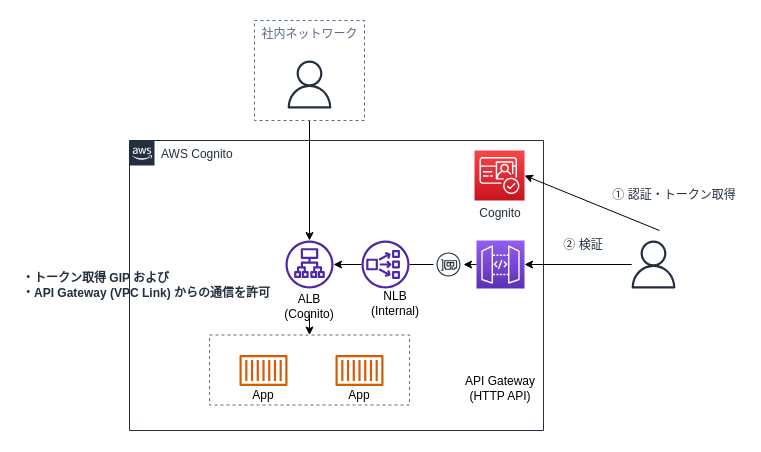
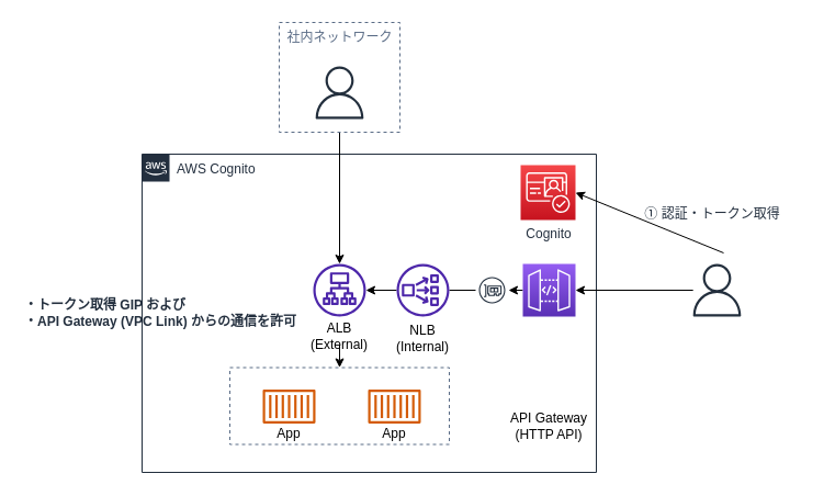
- <mxCell id="28" value="① 認証・トークン取得" style="text;html=1;strokeColor=none;fillColor=none;align=center;verticalAlign=middle;whiteSpace=wrap;rounded=0;dashed=0;sketch=0;fontFamily=Helvetica;fontSize=12;fontColor=#232F3E;" parent="1" vertex="1"><mxGeometry x="609" y="180" width="130" height="30" as="geometry" /></mxCell>
+ <mxCell id="28" value="① 認証・トークン取得" style="text;html=1;strokeColor=none;fillColor=none;align=center;verticalAlign=middle;whiteSpace=wrap;rounded=0;dashed=0;sketch=0;fontFamily=Helvetica;fontSize=12;fontColor=#232F3E;" parent="1" vertex="1"><mxGeometry x="584" y="180" width="130" height="30" as="geometry" /></mxCell>
- <mxCell id="29" value="② 検証" style="text;html=1;strokeColor=none;fillColor=none;align=center;verticalAlign=middle;whiteSpace=wrap;rounded=0;dashed=0;sketch=0;fontFamily=Helvetica;fontSize=12;fontColor=#232F3E;" parent="1" vertex="1"><mxGeometry x="543" y="230" width="80" height="30" as="geometry" /></mxCell>
- <mxCell id="21" value="NLB (Internal)" style="text;html=1;strokeColor=none;fillColor=none;align=center;verticalAlign=middle;whiteSpace=wrap;rounded=0;" vertex="1" parent="2"><mxGeometry x="236" y="155" width="60" height="16" as="geometry" /></mxCell>
+ <mxCell id="21" value="NLB (Internal)" style="text;html=1;strokeColor=none;fillColor=none;align=center;verticalAlign=middle;whiteSpace=wrap;rounded=0;" vertex="1" parent="2"><mxGeometry x="226" y="160" width="60" height="16" as="geometry" /></mxCell>
- <mxCell id="8" value="ALB&lt;br&gt;(Cognito)" style="text;html=1;strokeColor=none;fillColor=none;align=center;verticalAlign=middle;whiteSpace=wrap;rounded=0;" parent="7" vertex="1"><mxGeometry y="58" width="60" height="16" as="geometry" /></mxCell>
+ <mxCell id="8" value="ALB&lt;br&gt;(External)" style="text;html=1;strokeColor=none;fillColor=none;align=center;verticalAlign=middle;whiteSpace=wrap;rounded=0;" parent="7" vertex="1"><mxGeometry y="58" width="60" height="16" as="geometry" /></mxCell>
